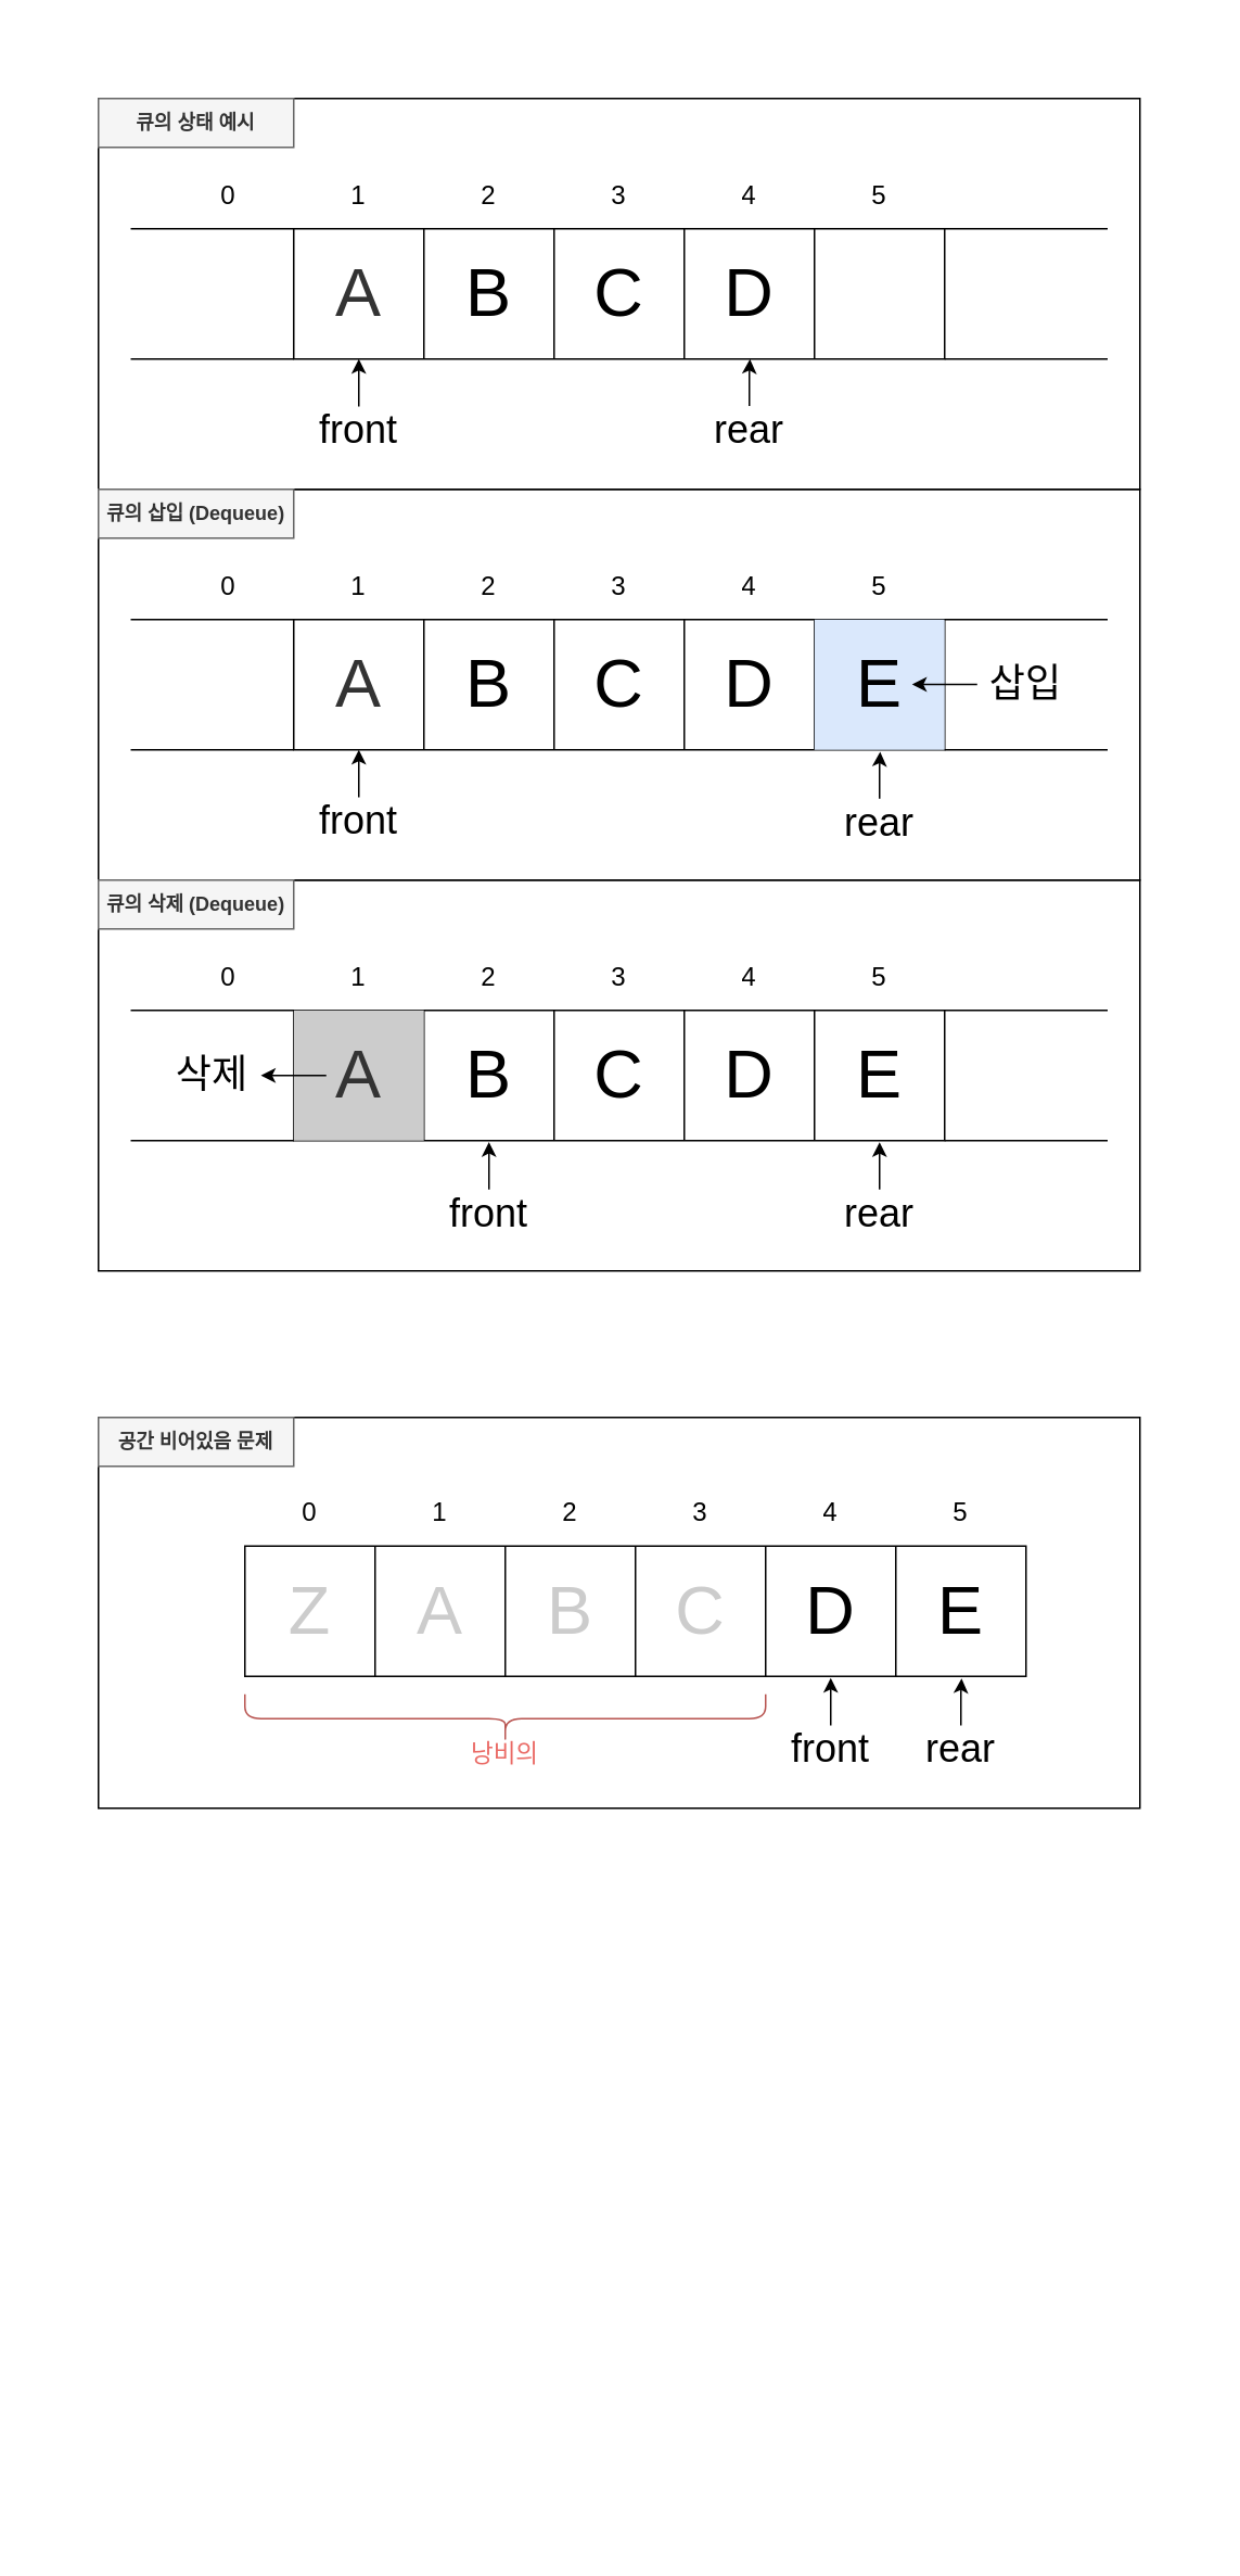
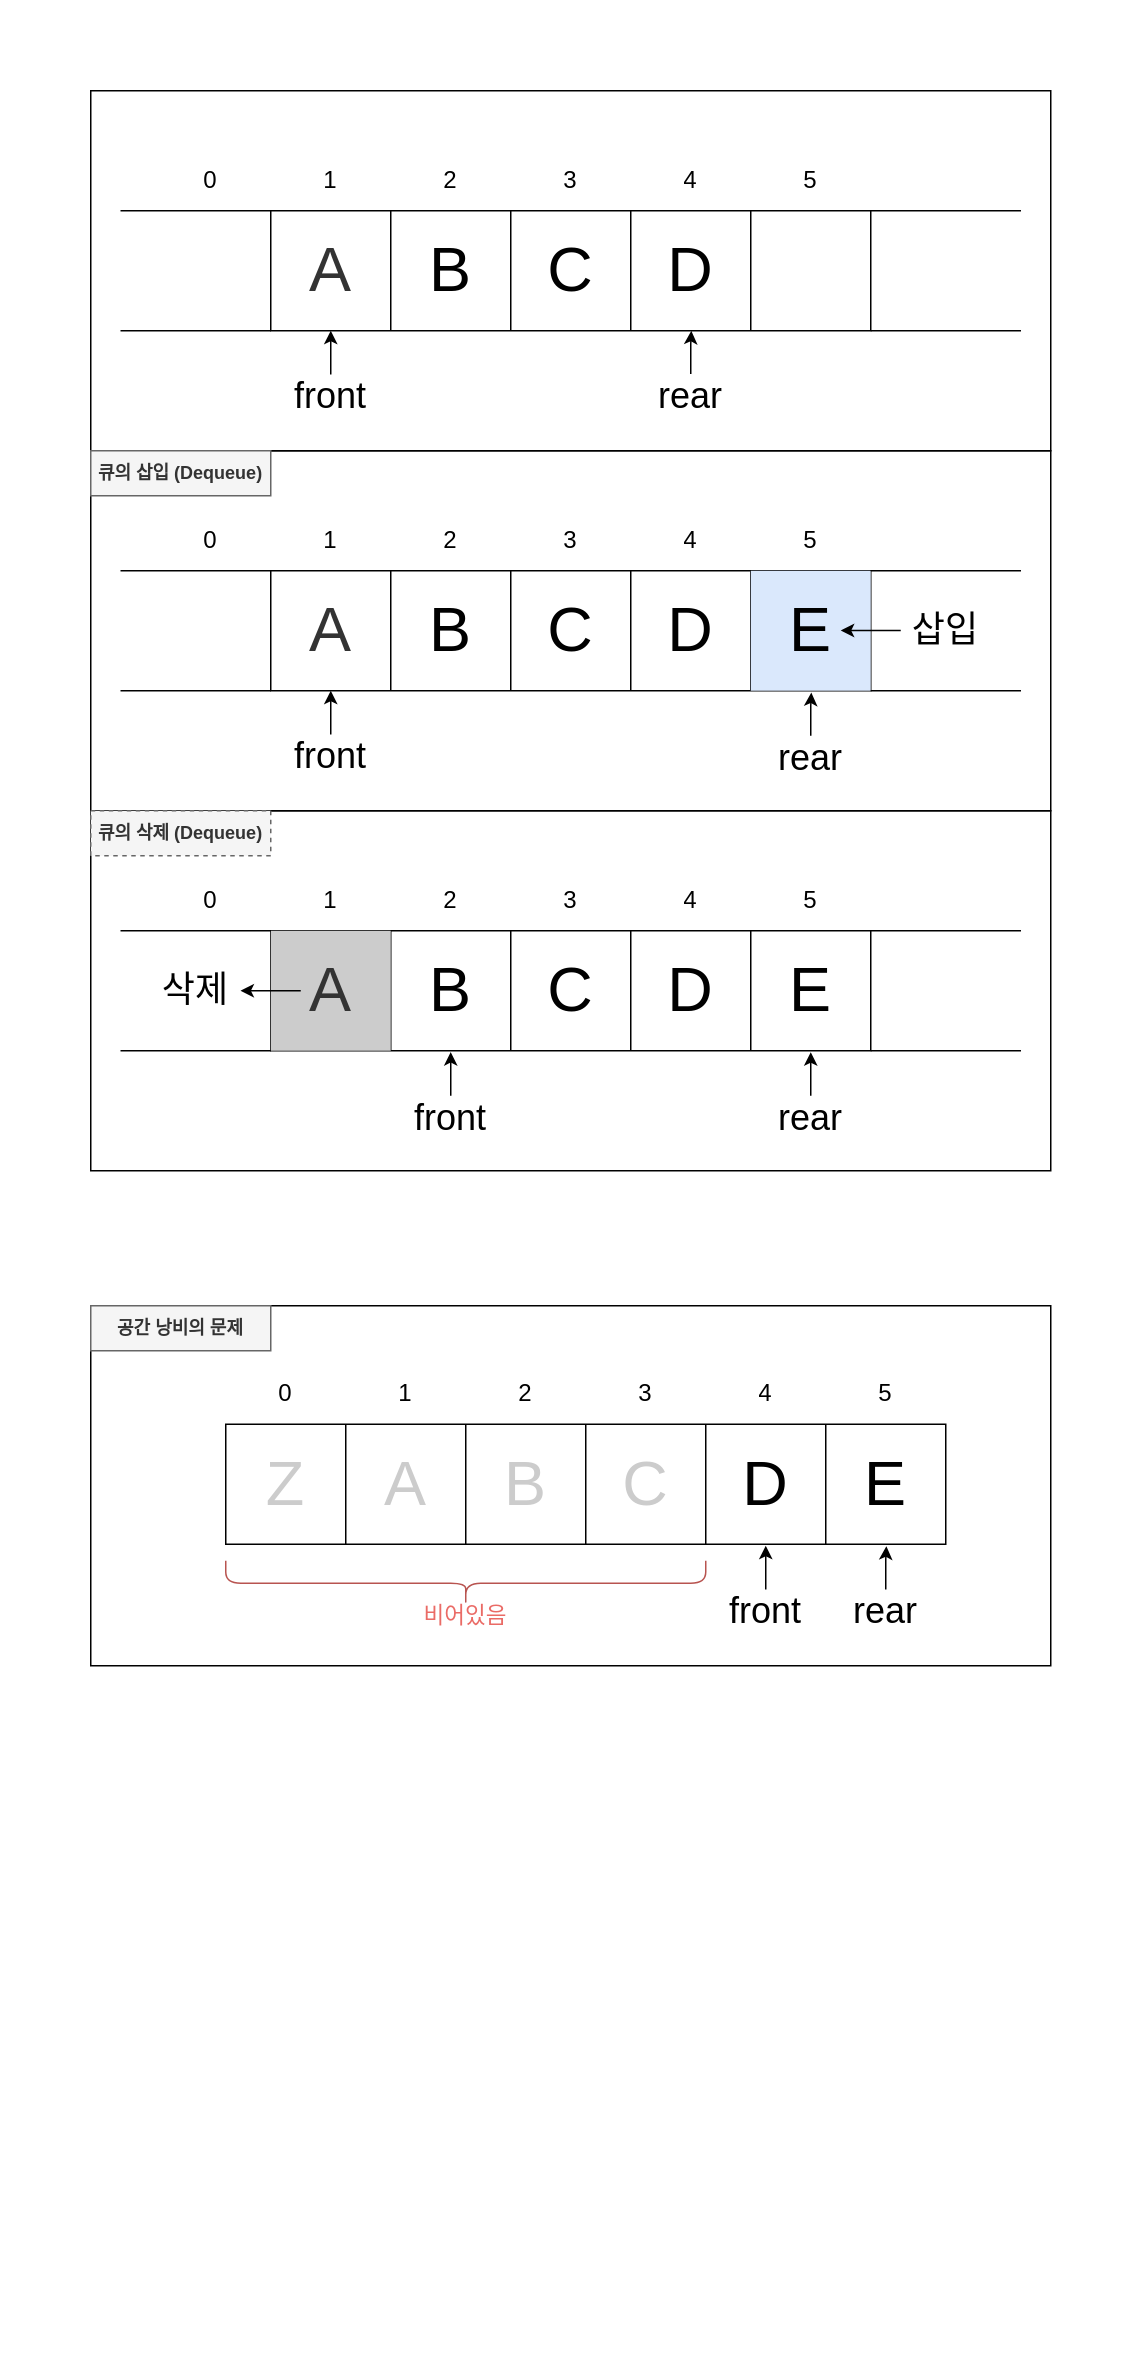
- <mxCell id="80" value="큐의 상태 예시" style="rounded=0;whiteSpace=wrap;html=1;fillColor=#f5f5f5;fontColor=#333333;strokeColor=#666666;fontStyle=1" parent="1" vertex="1"><mxGeometry x="60" y="60" width="120" height="30" as="geometry" /></mxCell>
- <mxCell id="82" value="큐의 삭제 (Dequeue)" style="rounded=0;whiteSpace=wrap;html=1;fillColor=#f5f5f5;fontColor=#333333;strokeColor=#666666;fontStyle=1" parent="1" vertex="1"><mxGeometry x="60" y="540" width="120" height="30" as="geometry" /></mxCell>
+ <mxCell id="82" value="큐의 삭제 (Dequeue)" style="rounded=0;whiteSpace=wrap;html=1;fillColor=#f5f5f5;fontColor=#333333;strokeColor=#666666;fontStyle=1;dashed=1;" parent="1" vertex="1"><mxGeometry x="60" y="540" width="120" height="30" as="geometry" /></mxCell>
- <mxCell id="104" value="공간 비어있음 문제" style="rounded=0;whiteSpace=wrap;html=1;fillColor=#f5f5f5;fontColor=#333333;strokeColor=#666666;fontStyle=1" vertex="1" parent="1"><mxGeometry x="60" y="870" width="120" height="30" as="geometry" /></mxCell>
+ <mxCell id="104" value="공간 낭비의 문제" style="rounded=0;whiteSpace=wrap;html=1;fillColor=#f5f5f5;fontColor=#333333;strokeColor=#666666;fontStyle=1" vertex="1" parent="1"><mxGeometry x="60" y="870" width="120" height="30" as="geometry" /></mxCell>
- <mxCell id="106" value="&lt;font color=&quot;#ea6b66&quot; style=&quot;font-size: 15px;&quot;&gt;낭비의&lt;/font&gt;" style="text;strokeColor=none;align=center;fillColor=none;html=1;verticalAlign=middle;whiteSpace=wrap;rounded=0;fontSize=24;" vertex="1" parent="1"><mxGeometry x="280" y="1059.12" width="60" height="30" as="geometry" /></mxCell>
+ <mxCell id="106" value="&lt;font color=&quot;#ea6b66&quot; style=&quot;font-size: 15px;&quot;&gt;비어있음&lt;/font&gt;" style="text;strokeColor=none;align=center;fillColor=none;html=1;verticalAlign=middle;whiteSpace=wrap;rounded=0;fontSize=24;" vertex="1" parent="1"><mxGeometry x="280" y="1059.12" width="60" height="30" as="geometry" /></mxCell>
